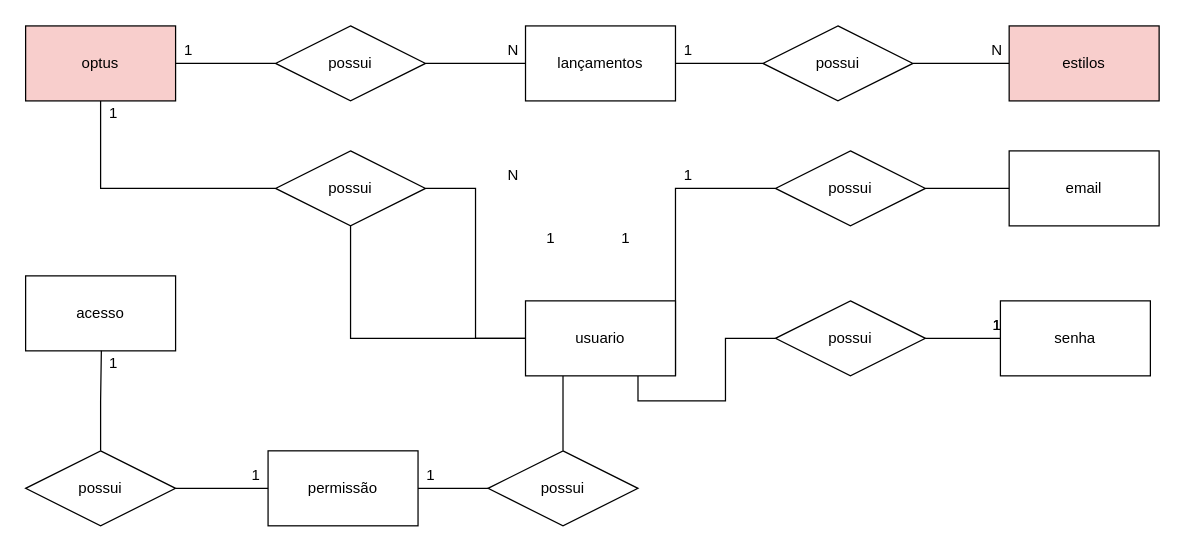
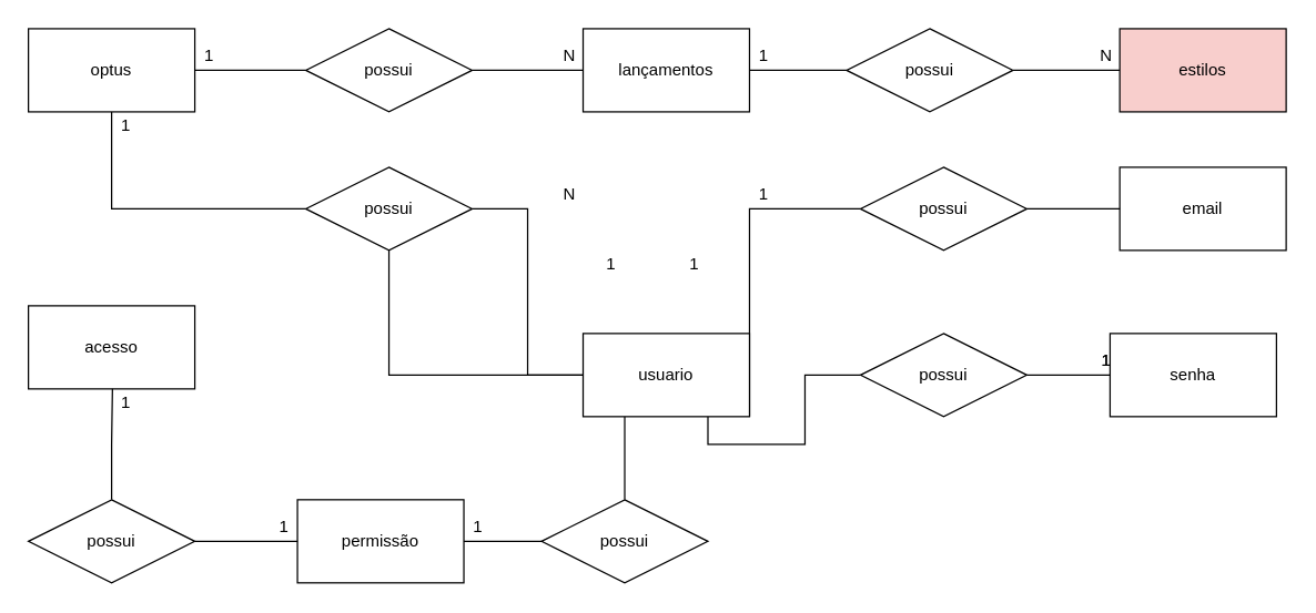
- <mxCell id="4" value="optus" style="rounded=0;whiteSpace=wrap;html=1;fillColor=#f8cecc;" parent="1" vertex="1"><mxGeometry x="20" y="20" width="120" height="60" as="geometry" /></mxCell>
+ <mxCell id="4" value="optus" style="rounded=0;whiteSpace=wrap;html=1;" parent="1" vertex="1"><mxGeometry x="20" y="20" width="120" height="60" as="geometry" /></mxCell>
